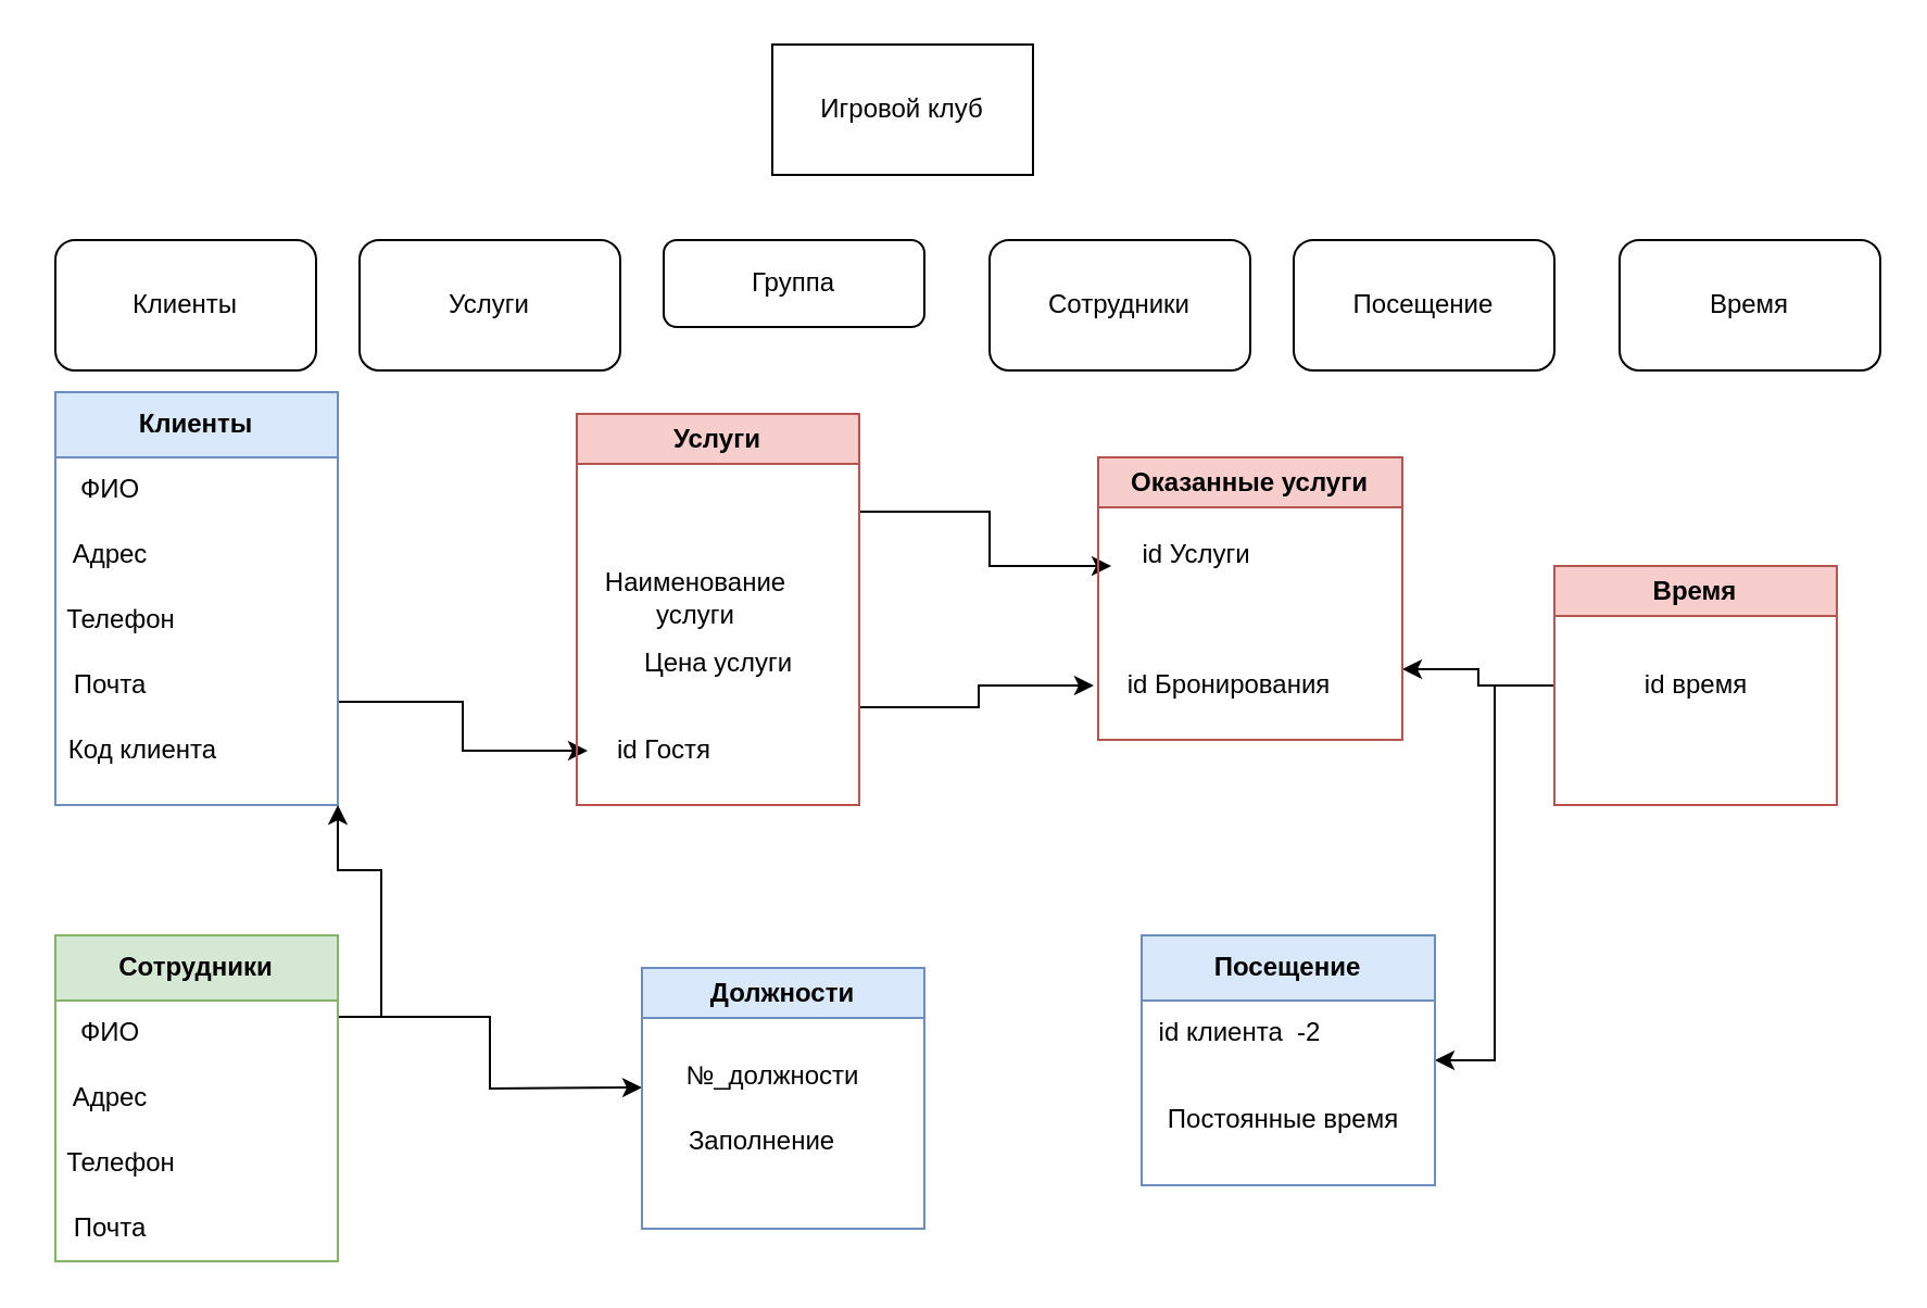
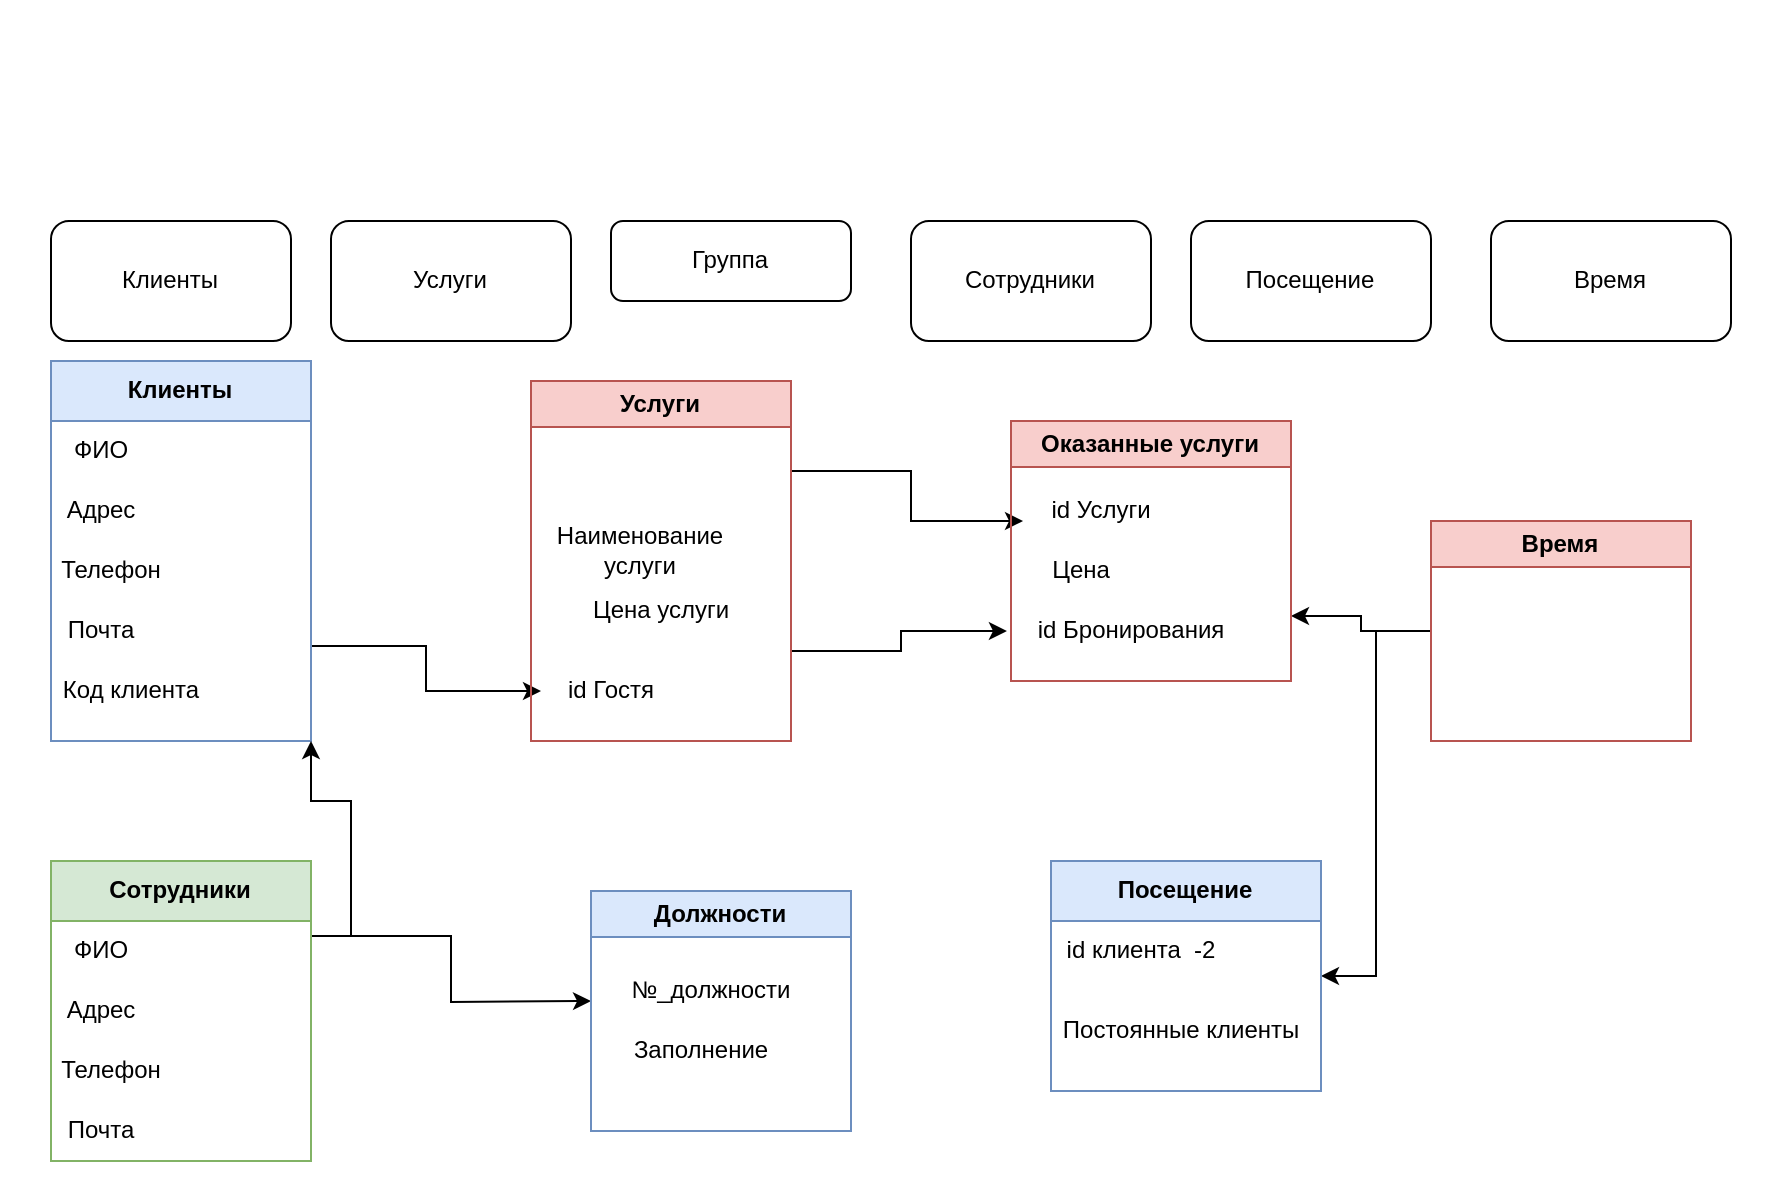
- <mxCell id="2" value="Игровой клуб&lt;br&gt;" style="rounded=0;whiteSpace=wrap;html=1;labelBackgroundColor=none;" vertex="1" parent="1"><mxGeometry x="355" y="20" width="120" height="60" as="geometry" /></mxCell>
+ <mxCell id="41" value="Цена" style="text;html=1;align=center;verticalAlign=middle;resizable=0;points=[];autosize=1;strokeColor=none;fillColor=none;" vertex="1" parent="39"><mxGeometry x="10" y="60" width="50" height="30" as="geometry" /></mxCell>
- <mxCell id="24" value="id время" style="text;html=1;align=center;verticalAlign=middle;resizable=0;points=[];autosize=1;strokeColor=none;fillColor=none;" vertex="1" parent="23"><mxGeometry x="30" y="40" width="70" height="30" as="geometry" /></mxCell>
- <mxCell id="36" value="Постоянные время" style="text;html=1;align=center;verticalAlign=middle;resizable=0;points=[];autosize=1;strokeColor=none;fillColor=none;" vertex="1" parent="35"><mxGeometry x="-5" y="70" width="140" height="30" as="geometry" /></mxCell>
+ <mxCell id="36" value="Постоянные клиенты" style="text;html=1;align=center;verticalAlign=middle;resizable=0;points=[];autosize=1;strokeColor=none;fillColor=none;" vertex="1" parent="35"><mxGeometry x="-5" y="70" width="140" height="30" as="geometry" /></mxCell>
